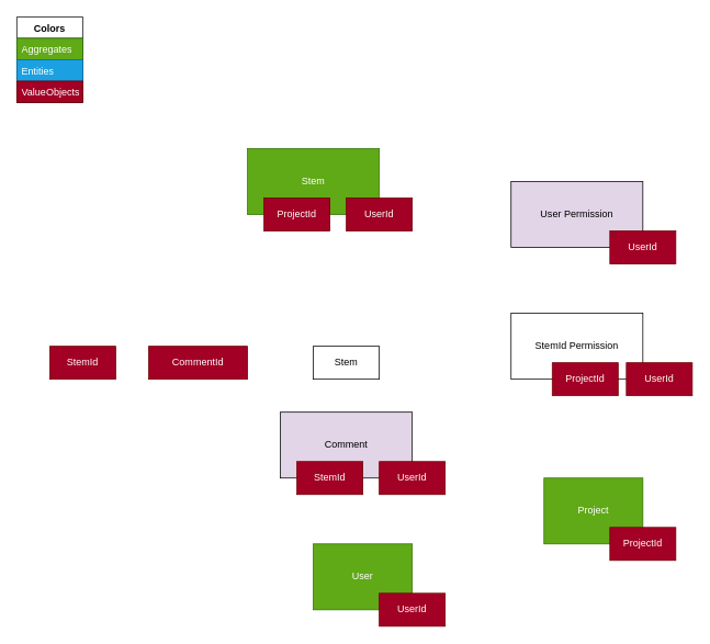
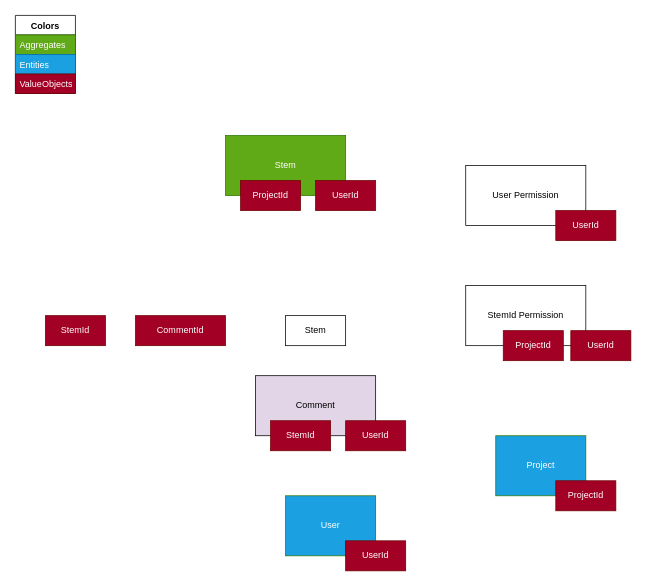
- <mxCell id="10" value="User Permission" style="rounded=0;whiteSpace=wrap;html=1;fillColor=#e1d5e7;" vertex="1" parent="1"><mxGeometry x="620" y="220" width="160" height="80" as="geometry" /></mxCell>
+ <mxCell id="10" value="User Permission" style="rounded=0;whiteSpace=wrap;html=1;" vertex="1" parent="1"><mxGeometry x="620" y="220" width="160" height="80" as="geometry" /></mxCell>
- <mxCell id="6" value="Project" style="rounded=0;whiteSpace=wrap;html=1;fillColor=#60a917;fontColor=#ffffff;strokeColor=#2D7600;" vertex="1" parent="1"><mxGeometry x="660" y="580" width="120" height="80" as="geometry" /></mxCell>
+ <mxCell id="6" value="Project" style="rounded=0;whiteSpace=wrap;html=1;fillColor=#1ba1e2;fontColor=#ffffff;strokeColor=#2D7600;" vertex="1" parent="1"><mxGeometry x="660" y="580" width="120" height="80" as="geometry" /></mxCell>
- <mxCell id="7" value="User" style="rounded=0;whiteSpace=wrap;html=1;fillColor=#60a917;fontColor=#ffffff;strokeColor=#2D7600;" vertex="1" parent="1"><mxGeometry x="380" y="660" width="120" height="80" as="geometry" /></mxCell>
+ <mxCell id="7" value="User" style="rounded=0;whiteSpace=wrap;html=1;fillColor=#1ba1e2;fontColor=#ffffff;strokeColor=#2D7600;" vertex="1" parent="1"><mxGeometry x="380" y="660" width="120" height="80" as="geometry" /></mxCell>
